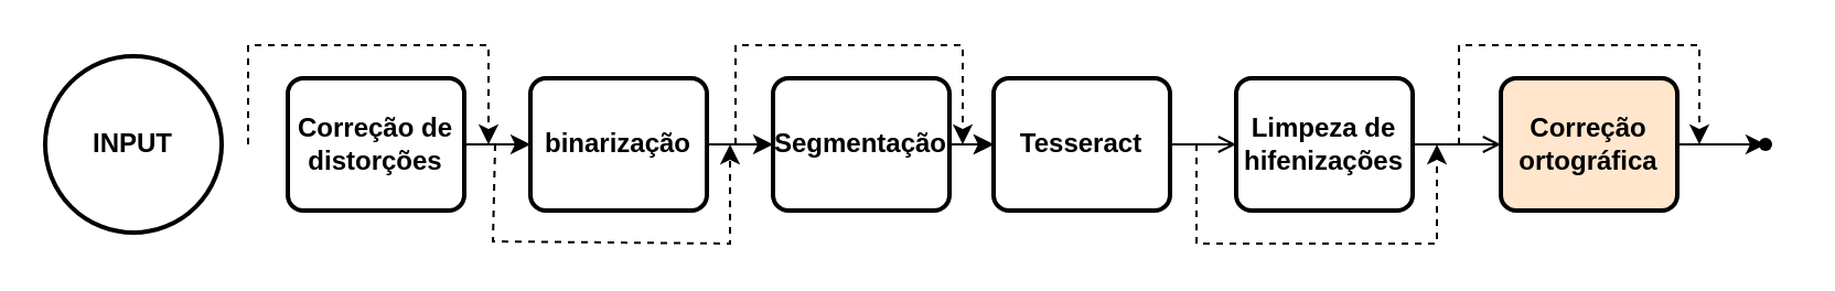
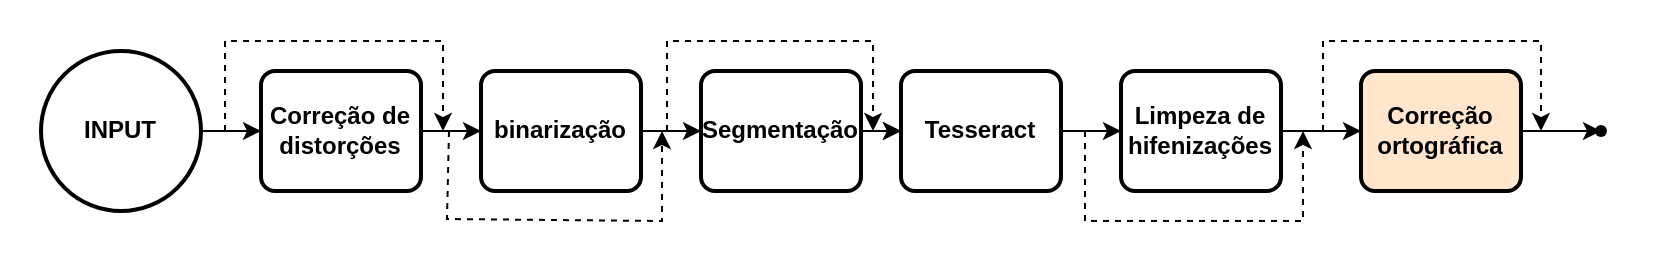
+ <mxCell id="3" value="" style="edgeStyle=orthogonalEdgeStyle;rounded=0;orthogonalLoop=1;jettySize=auto;html=1;" parent="1" source="4" target="14" edge="1"><mxGeometry relative="1" as="geometry" /></mxCell>
- <mxCell id="7" value="" style="edgeStyle=orthogonalEdgeStyle;rounded=0;orthogonalLoop=1;jettySize=auto;html=1;endArrow=open;" parent="1" source="8" target="12" edge="1"><mxGeometry relative="1" as="geometry" /></mxCell>
+ <mxCell id="7" value="" style="edgeStyle=orthogonalEdgeStyle;rounded=0;orthogonalLoop=1;jettySize=auto;html=1;" parent="1" source="8" target="12" edge="1"><mxGeometry relative="1" as="geometry" /></mxCell>
- <mxCell id="11" value="" style="edgeStyle=orthogonalEdgeStyle;rounded=0;orthogonalLoop=1;jettySize=auto;html=1;endArrow=open;" parent="1" source="12" target="10" edge="1"><mxGeometry relative="1" as="geometry" /></mxCell>
+ <mxCell id="11" value="" style="edgeStyle=orthogonalEdgeStyle;rounded=0;orthogonalLoop=1;jettySize=auto;html=1;" parent="1" source="12" target="10" edge="1"><mxGeometry relative="1" as="geometry" /></mxCell>
